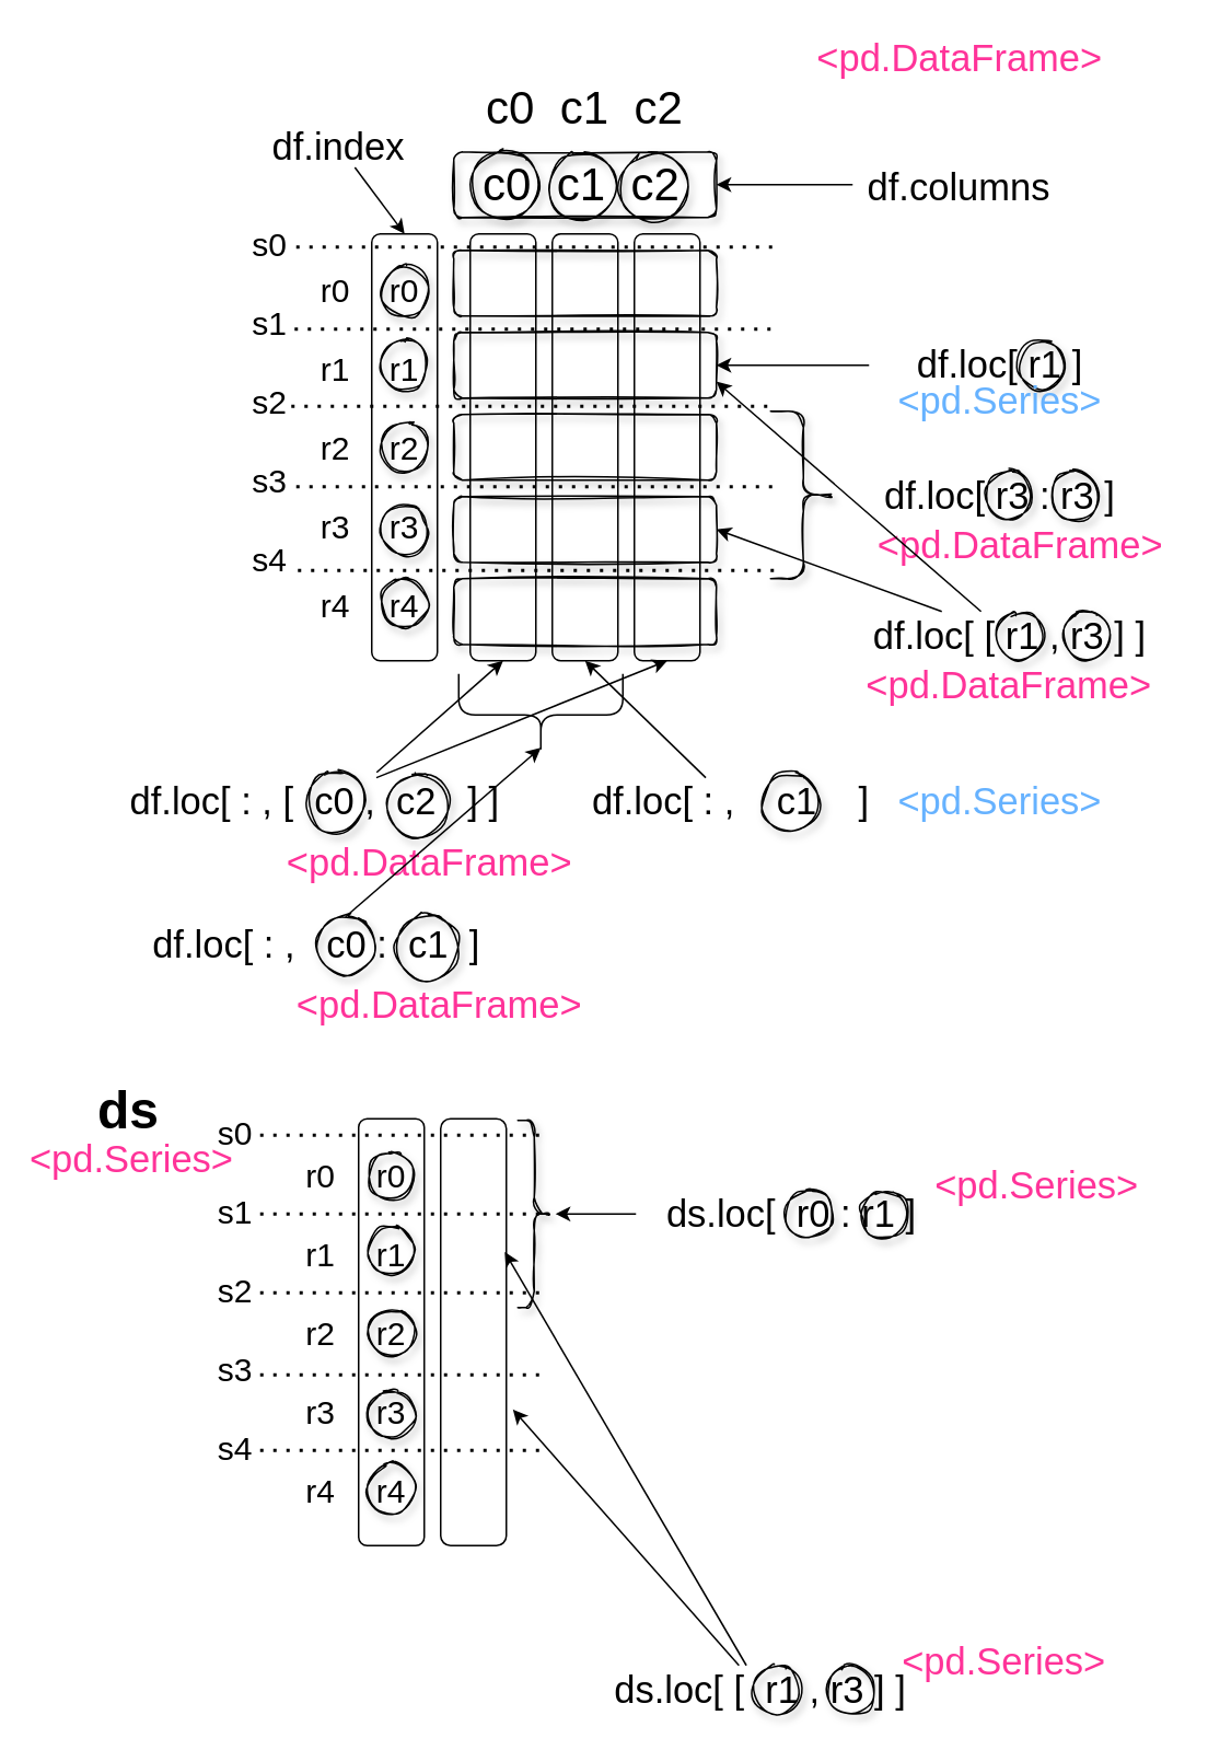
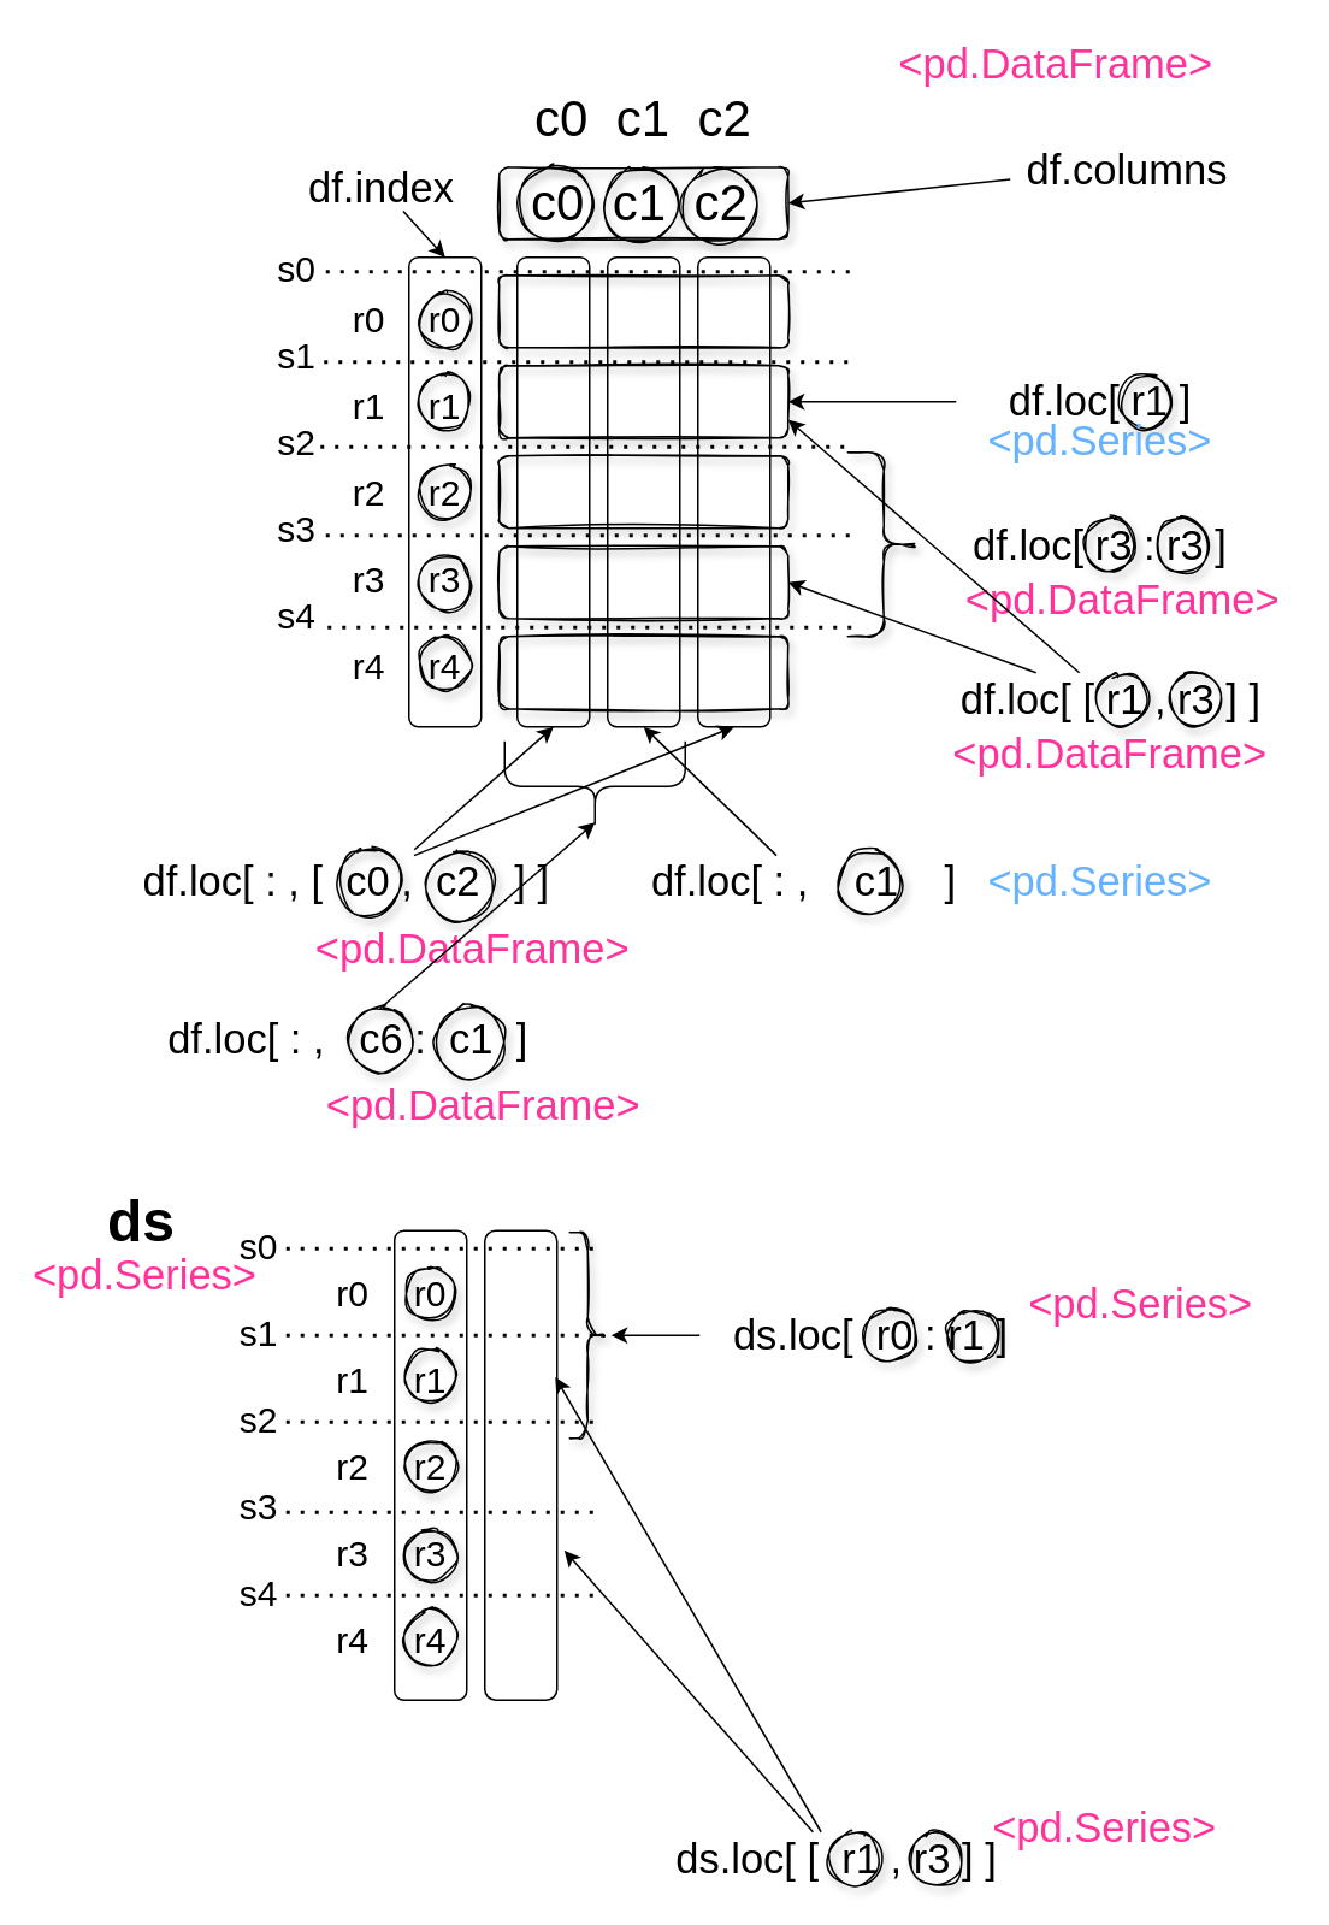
- <mxCell id="17" value="df.index" style="text;html=1;strokeColor=none;fillColor=none;align=center;verticalAlign=middle;whiteSpace=wrap;rounded=0;shadow=1;sketch=1;fontSize=23;" parent="1" vertex="1"><mxGeometry x="156" y="75.5" width="100" height="26" as="geometry" /></mxCell>
+ <mxCell id="17" value="df.index" style="text;html=1;strokeColor=none;fillColor=none;align=center;verticalAlign=middle;whiteSpace=wrap;rounded=0;shadow=1;sketch=1;fontSize=23;" parent="1" vertex="1"><mxGeometry x="161" y="90.5" width="100" height="26" as="geometry" /></mxCell>
- <mxCell id="15" value="&lt;font style=&quot;font-size: 23px&quot;&gt;df.columns&lt;/font&gt;" style="text;html=1;strokeColor=none;fillColor=none;align=center;verticalAlign=middle;whiteSpace=wrap;rounded=0;shadow=1;sketch=1;fontSize=28;" parent="1" vertex="1"><mxGeometry x="519" y="97" width="130" height="30" as="geometry" /></mxCell>
+ <mxCell id="15" value="&lt;font style=&quot;font-size: 23px&quot;&gt;df.columns&lt;/font&gt;" style="text;html=1;strokeColor=none;fillColor=none;align=center;verticalAlign=middle;whiteSpace=wrap;rounded=0;shadow=1;sketch=1;fontSize=28;" parent="1" vertex="1"><mxGeometry x="559" y="77" width="130" height="30" as="geometry" /></mxCell>
- <mxCell id="65" value="df.loc[ : ,&amp;nbsp; &amp;nbsp;c0 :&amp;nbsp; c1&amp;nbsp; ]" style="text;html=1;strokeColor=none;fillColor=none;align=center;verticalAlign=middle;whiteSpace=wrap;rounded=0;shadow=1;sketch=1;fontSize=23;movable=1;resizable=1;rotatable=1;deletable=1;editable=1;connectable=1;" vertex="1" parent="63"><mxGeometry x="-84" y="3.25" width="257" height="30" as="geometry" /></mxCell>
+ <mxCell id="65" value="df.loc[ : ,&amp;nbsp; &amp;nbsp;c6 :&amp;nbsp; c1&amp;nbsp; ]" style="text;html=1;strokeColor=none;fillColor=none;align=center;verticalAlign=middle;whiteSpace=wrap;rounded=0;shadow=1;sketch=1;fontSize=23;movable=1;resizable=1;rotatable=1;deletable=1;editable=1;connectable=1;" vertex="1" parent="63"><mxGeometry x="-84" y="3.25" width="257" height="30" as="geometry" /></mxCell>
